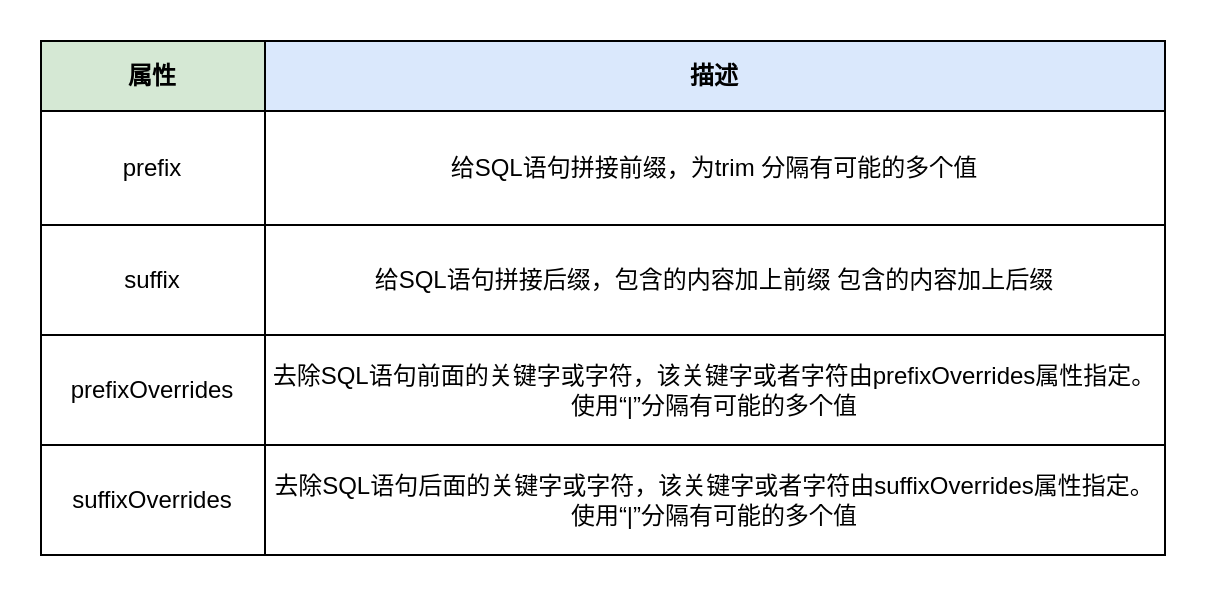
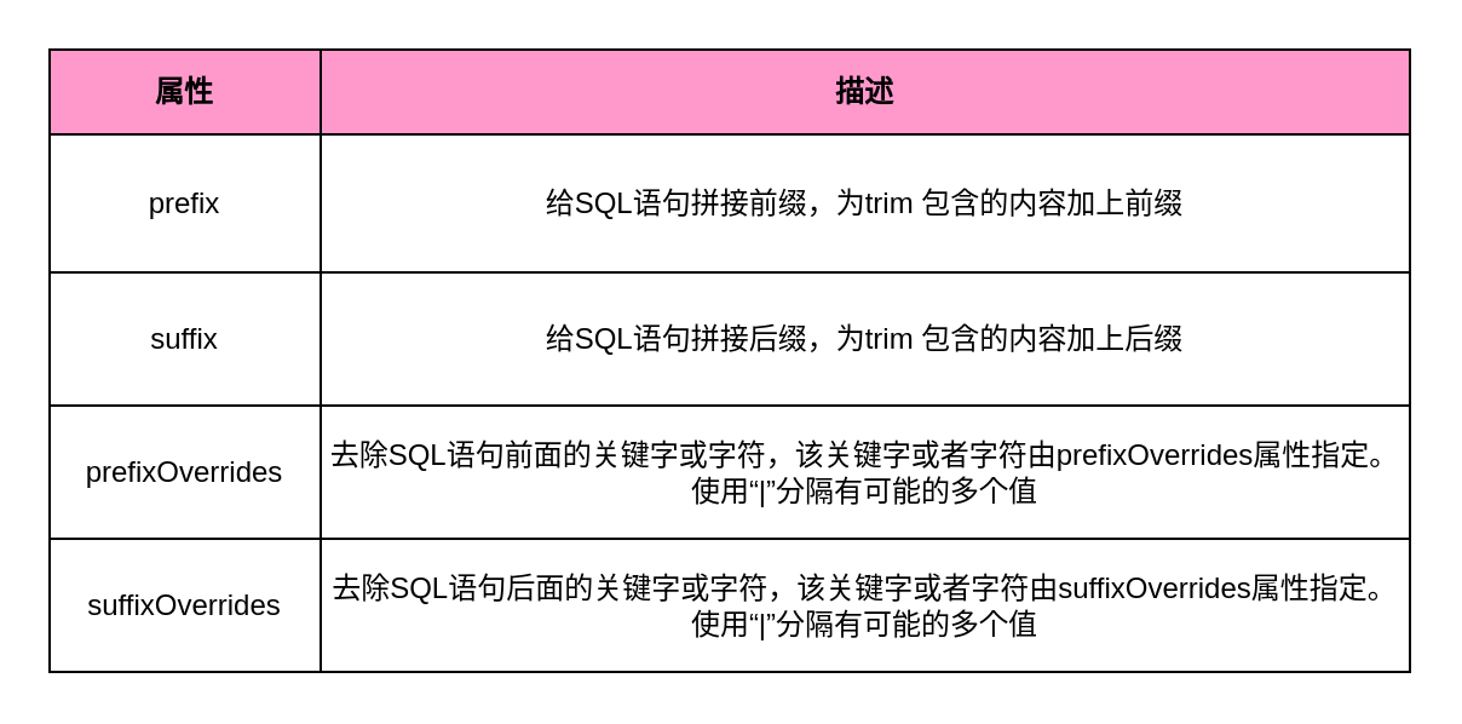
- <mxCell id="4" value="属性" style="connectable=0;recursiveResize=0;strokeColor=inherit;fillColor=#d5e8d4;align=center;whiteSpace=wrap;html=1;fontStyle=1;" vertex="1" parent="3"><mxGeometry width="112" height="35" as="geometry"><mxRectangle width="112" height="35" as="alternateBounds" /></mxGeometry></mxCell>
+ <mxCell id="4" value="属性" style="connectable=0;recursiveResize=0;strokeColor=inherit;fillColor=#FF99CC;align=center;whiteSpace=wrap;html=1;fontStyle=1" vertex="1" parent="3"><mxGeometry width="112" height="35" as="geometry"><mxRectangle width="112" height="35" as="alternateBounds" /></mxGeometry></mxCell>
- <mxCell id="5" value="描述" style="connectable=0;recursiveResize=0;strokeColor=inherit;fillColor=#dae8fc;align=center;whiteSpace=wrap;html=1;fontStyle=1;" vertex="1" parent="3"><mxGeometry x="112" width="450" height="35" as="geometry"><mxRectangle width="450" height="35" as="alternateBounds" /></mxGeometry></mxCell>
+ <mxCell id="5" value="描述" style="connectable=0;recursiveResize=0;strokeColor=inherit;fillColor=#FF99CC;align=center;whiteSpace=wrap;html=1;fontStyle=1" vertex="1" parent="3"><mxGeometry x="112" width="450" height="35" as="geometry"><mxRectangle width="450" height="35" as="alternateBounds" /></mxGeometry></mxCell>
- <mxCell id="8" value="给SQL语句拼接前缀，为trim 分隔有可能的多个值" style="connectable=0;recursiveResize=0;strokeColor=inherit;fillColor=none;align=center;whiteSpace=wrap;html=1;" vertex="1" parent="6"><mxGeometry x="112" width="450" height="57" as="geometry"><mxRectangle width="450" height="57" as="alternateBounds" /></mxGeometry></mxCell>
+ <mxCell id="8" value="给SQL语句拼接前缀，为trim 包含的内容加上前缀" style="connectable=0;recursiveResize=0;strokeColor=inherit;fillColor=none;align=center;whiteSpace=wrap;html=1;" vertex="1" parent="6"><mxGeometry x="112" width="450" height="57" as="geometry"><mxRectangle width="450" height="57" as="alternateBounds" /></mxGeometry></mxCell>
- <mxCell id="11" value="给SQL语句拼接后缀，包含的内容加上前缀 包含的内容加上后缀" style="connectable=0;recursiveResize=0;strokeColor=inherit;fillColor=none;align=center;whiteSpace=wrap;html=1;" vertex="1" parent="9"><mxGeometry x="112" width="450" height="55" as="geometry"><mxRectangle width="450" height="55" as="alternateBounds" /></mxGeometry></mxCell>
+ <mxCell id="11" value="给SQL语句拼接后缀，为trim 包含的内容加上后缀" style="connectable=0;recursiveResize=0;strokeColor=inherit;fillColor=none;align=center;whiteSpace=wrap;html=1;" vertex="1" parent="9"><mxGeometry x="112" width="450" height="55" as="geometry"><mxRectangle width="450" height="55" as="alternateBounds" /></mxGeometry></mxCell>
